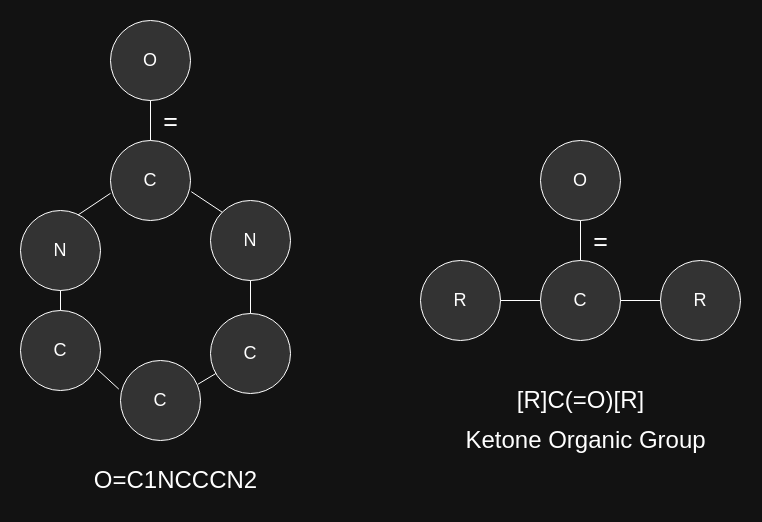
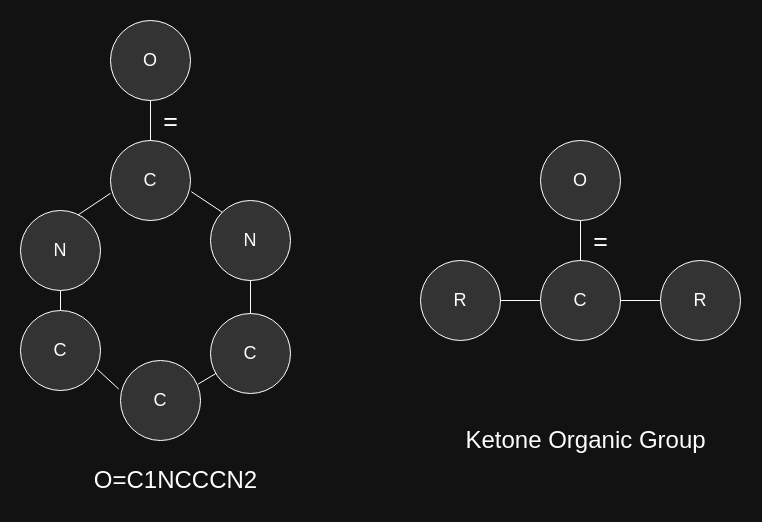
- <mxCell id="3" value="&lt;font style=&quot;font-size: 24px;&quot;&gt;[R]C(=O)[R]&lt;/font&gt;" style="text;html=1;align=center;verticalAlign=middle;resizable=0;points=[];autosize=1;strokeColor=none;fillColor=none;fontColor=#FFFFFF;labelBackgroundColor=none;labelBorderColor=none;" parent="1" vertex="1"><mxGeometry x="505" y="380" width="150" height="40" as="geometry" /></mxCell>
